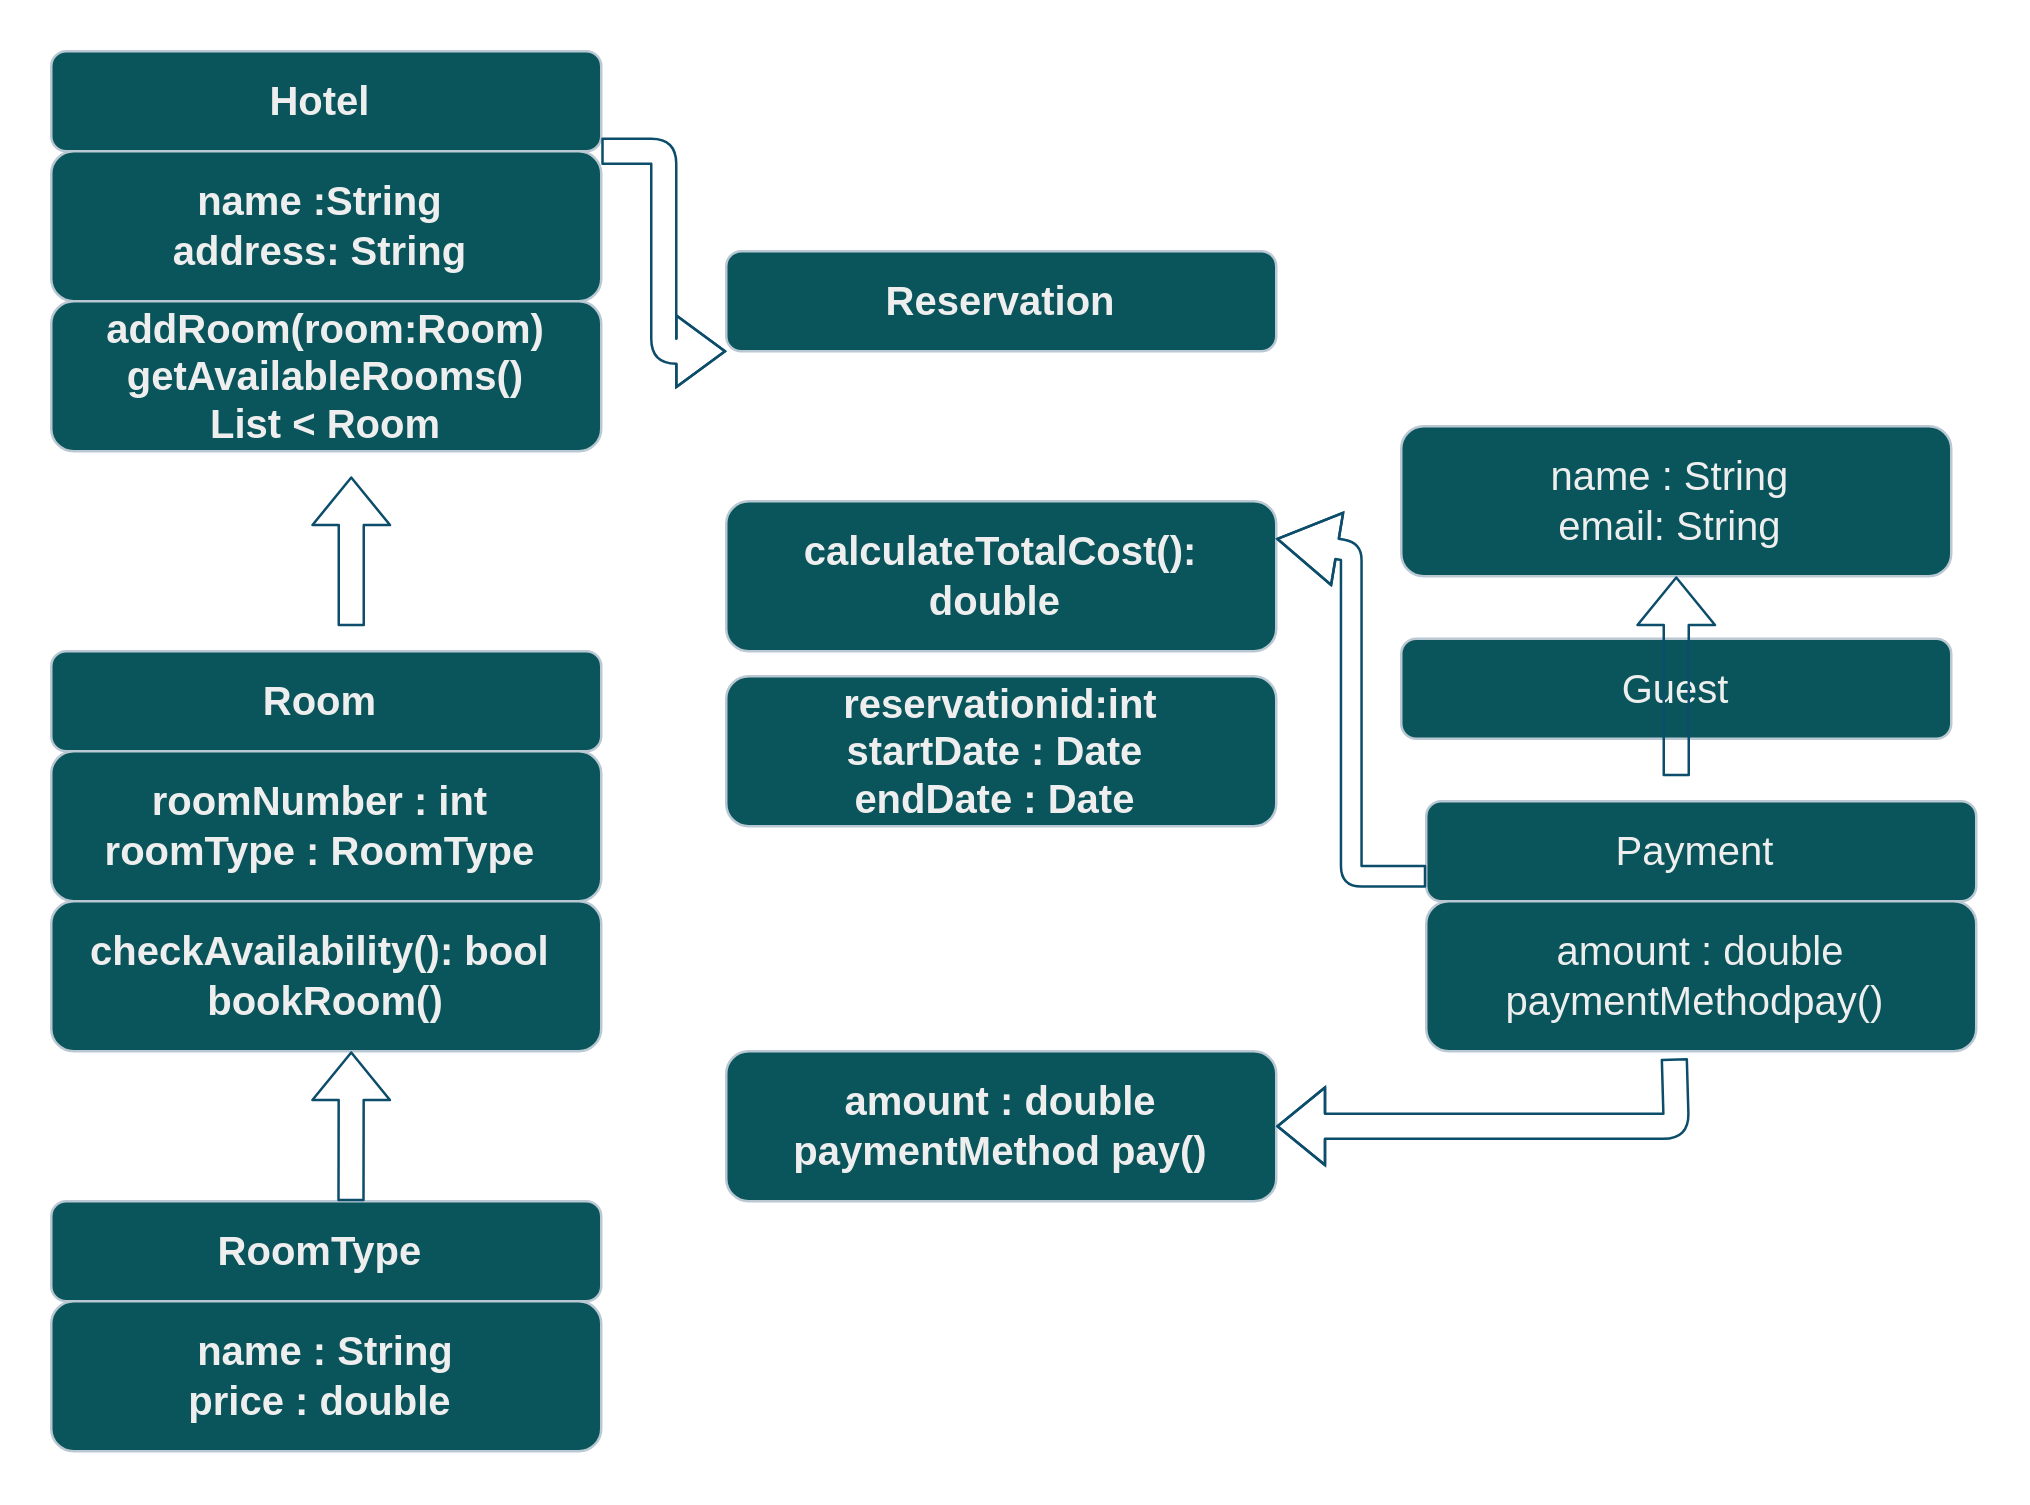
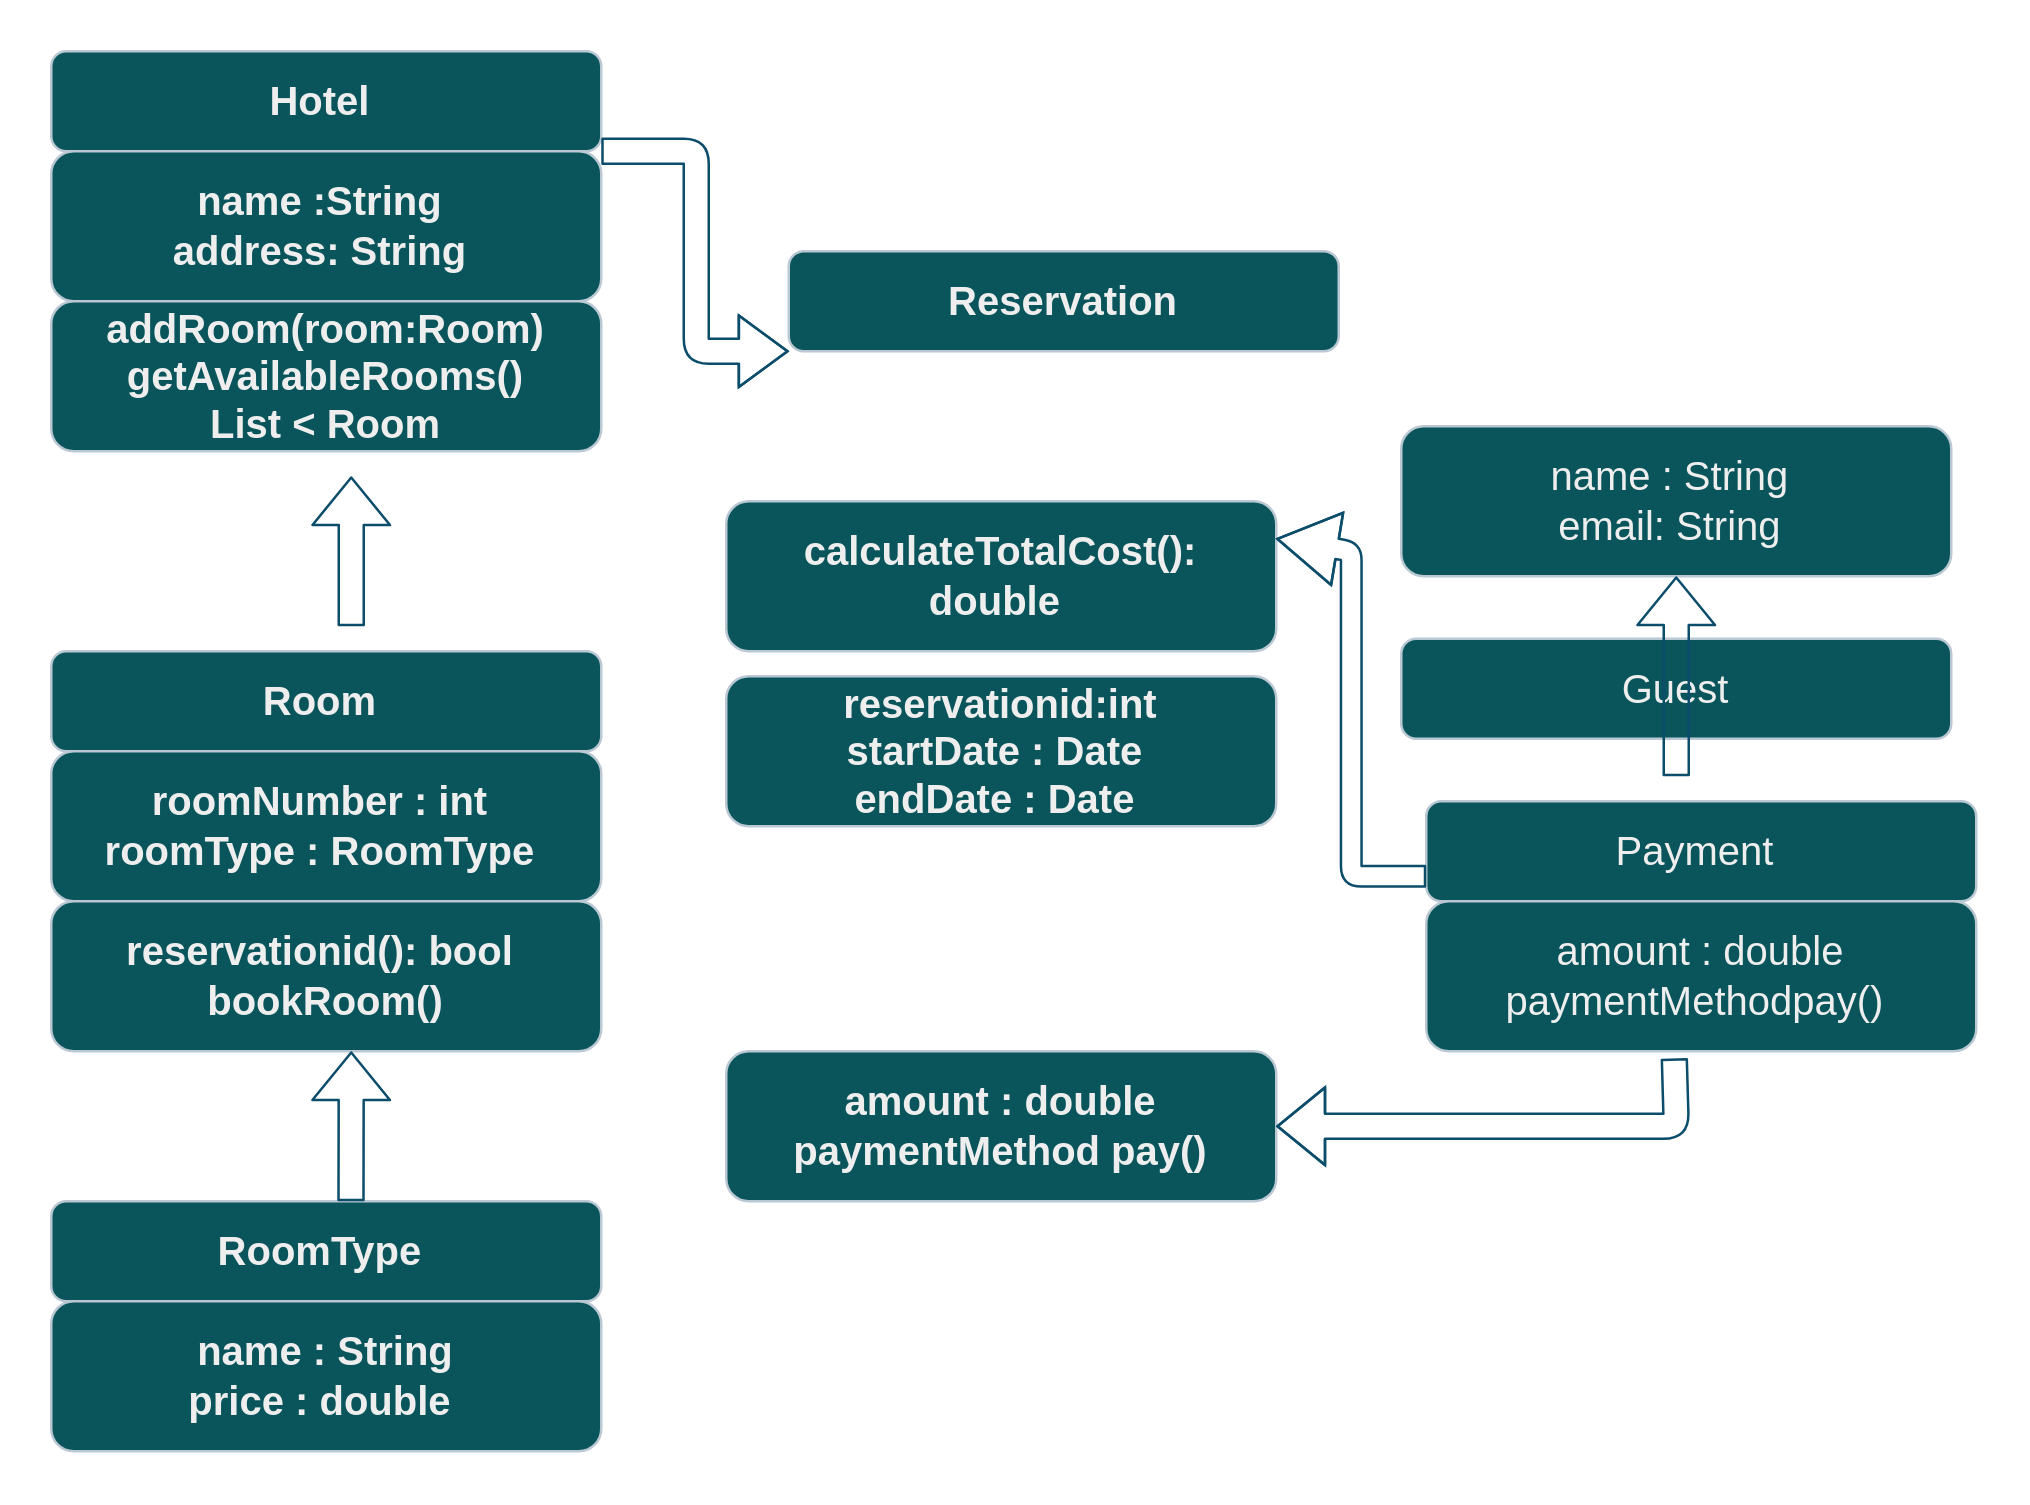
- <mxCell id="12" value="Reservation" style="rounded=1;whiteSpace=wrap;html=1;fontSize=16;labelBackgroundColor=none;fillColor=#09555B;strokeColor=#BAC8D3;fontColor=#EEEEEE;fontStyle=1" vertex="1" parent="1"><mxGeometry x="290" y="100" width="220" height="40" as="geometry" /></mxCell>
+ <mxCell id="12" value="Reservation" style="rounded=1;whiteSpace=wrap;html=1;fontSize=16;labelBackgroundColor=none;fillColor=#09555B;strokeColor=#BAC8D3;fontColor=#EEEEEE;fontStyle=1" vertex="1" parent="1"><mxGeometry x="315" y="100" width="220" height="40" as="geometry" /></mxCell>
- <mxCell id="7" value="checkAvailability(): bool&amp;nbsp;&lt;div&gt;bookRoom()&lt;/div&gt;" style="rounded=1;whiteSpace=wrap;html=1;fontSize=16;labelBackgroundColor=none;fillColor=#09555B;strokeColor=#BAC8D3;fontColor=#EEEEEE;fontStyle=1" vertex="1" parent="1"><mxGeometry x="20" y="360" width="220" height="60" as="geometry" /></mxCell>
+ <mxCell id="7" value="reservationid(): bool&amp;nbsp;&lt;div&gt;bookRoom()&lt;/div&gt;" style="rounded=1;whiteSpace=wrap;html=1;fontSize=16;labelBackgroundColor=none;fillColor=#09555B;strokeColor=#BAC8D3;fontColor=#EEEEEE;fontStyle=1" vertex="1" parent="1"><mxGeometry x="20" y="360" width="220" height="60" as="geometry" /></mxCell>
